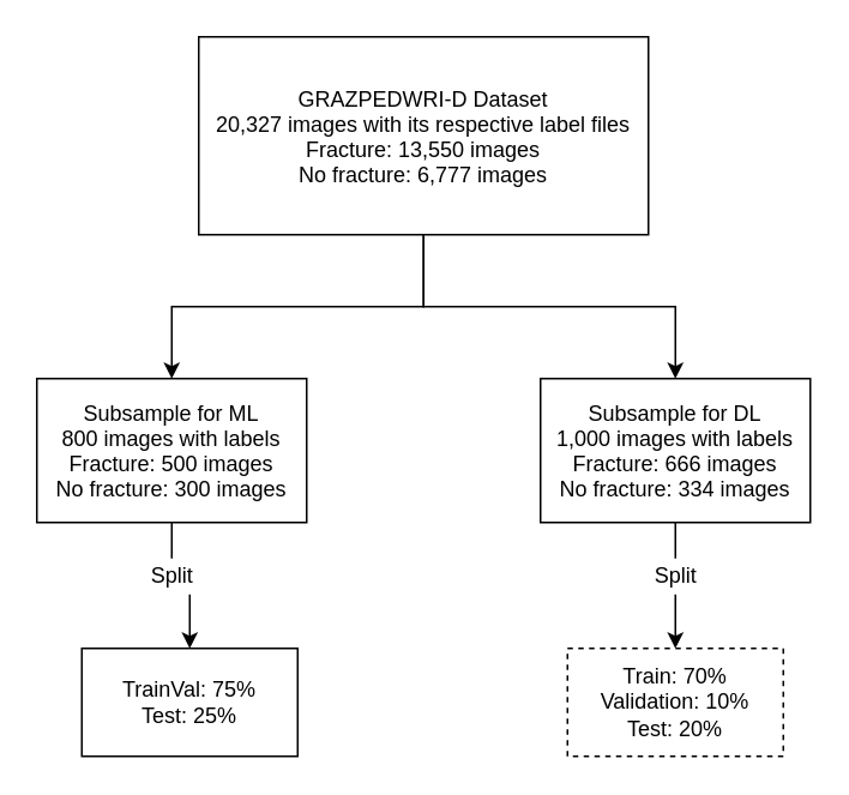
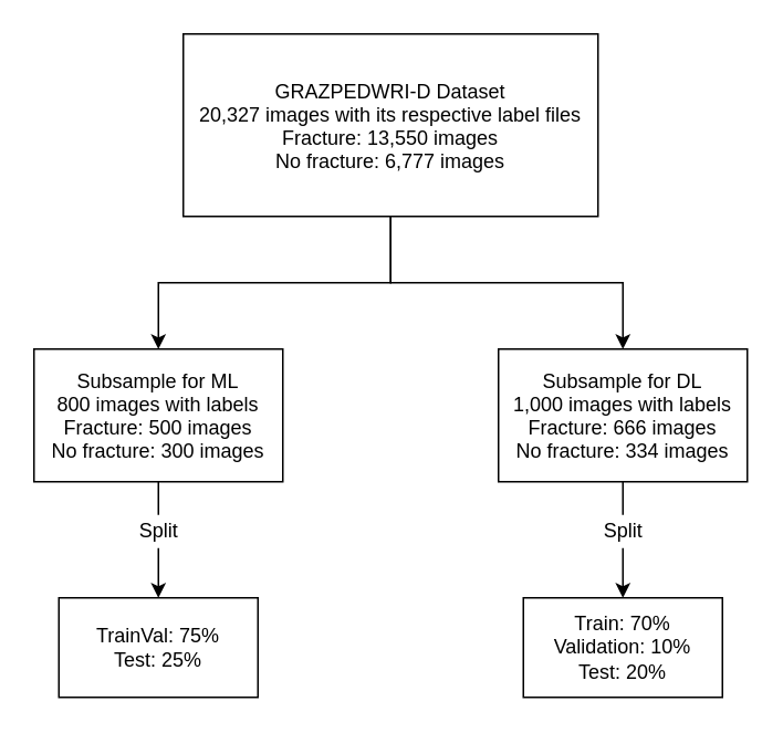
- <mxCell id="9" value="TrainVal: 75%&lt;div&gt;Test: 25%&lt;/div&gt;" style="whiteSpace=wrap;html=1;" vertex="1" parent="1"><mxGeometry x="45" y="360" width="120" height="60" as="geometry" /></mxCell>
+ <mxCell id="9" value="TrainVal: 75%&lt;div&gt;Test: 25%&lt;/div&gt;" style="whiteSpace=wrap;html=1;" vertex="1" parent="1"><mxGeometry x="35" y="360" width="120" height="60" as="geometry" /></mxCell>
- <mxCell id="10" value="Train: 70%&lt;div&gt;Validation: 10%&lt;br&gt;&lt;div&gt;Test: 20&lt;span style=&quot;background-color: initial;&quot;&gt;%&lt;/span&gt;&lt;/div&gt;&lt;/div&gt;" style="whiteSpace=wrap;html=1;dashed=1;" vertex="1" parent="1"><mxGeometry x="315" y="360" width="120" height="60" as="geometry" /></mxCell>
+ <mxCell id="10" value="Train: 70%&lt;div&gt;Validation: 10%&lt;br&gt;&lt;div&gt;Test: 20&lt;span style=&quot;background-color: initial;&quot;&gt;%&lt;/span&gt;&lt;/div&gt;&lt;/div&gt;" style="whiteSpace=wrap;html=1;" vertex="1" parent="1"><mxGeometry x="315" y="360" width="120" height="60" as="geometry" /></mxCell>
